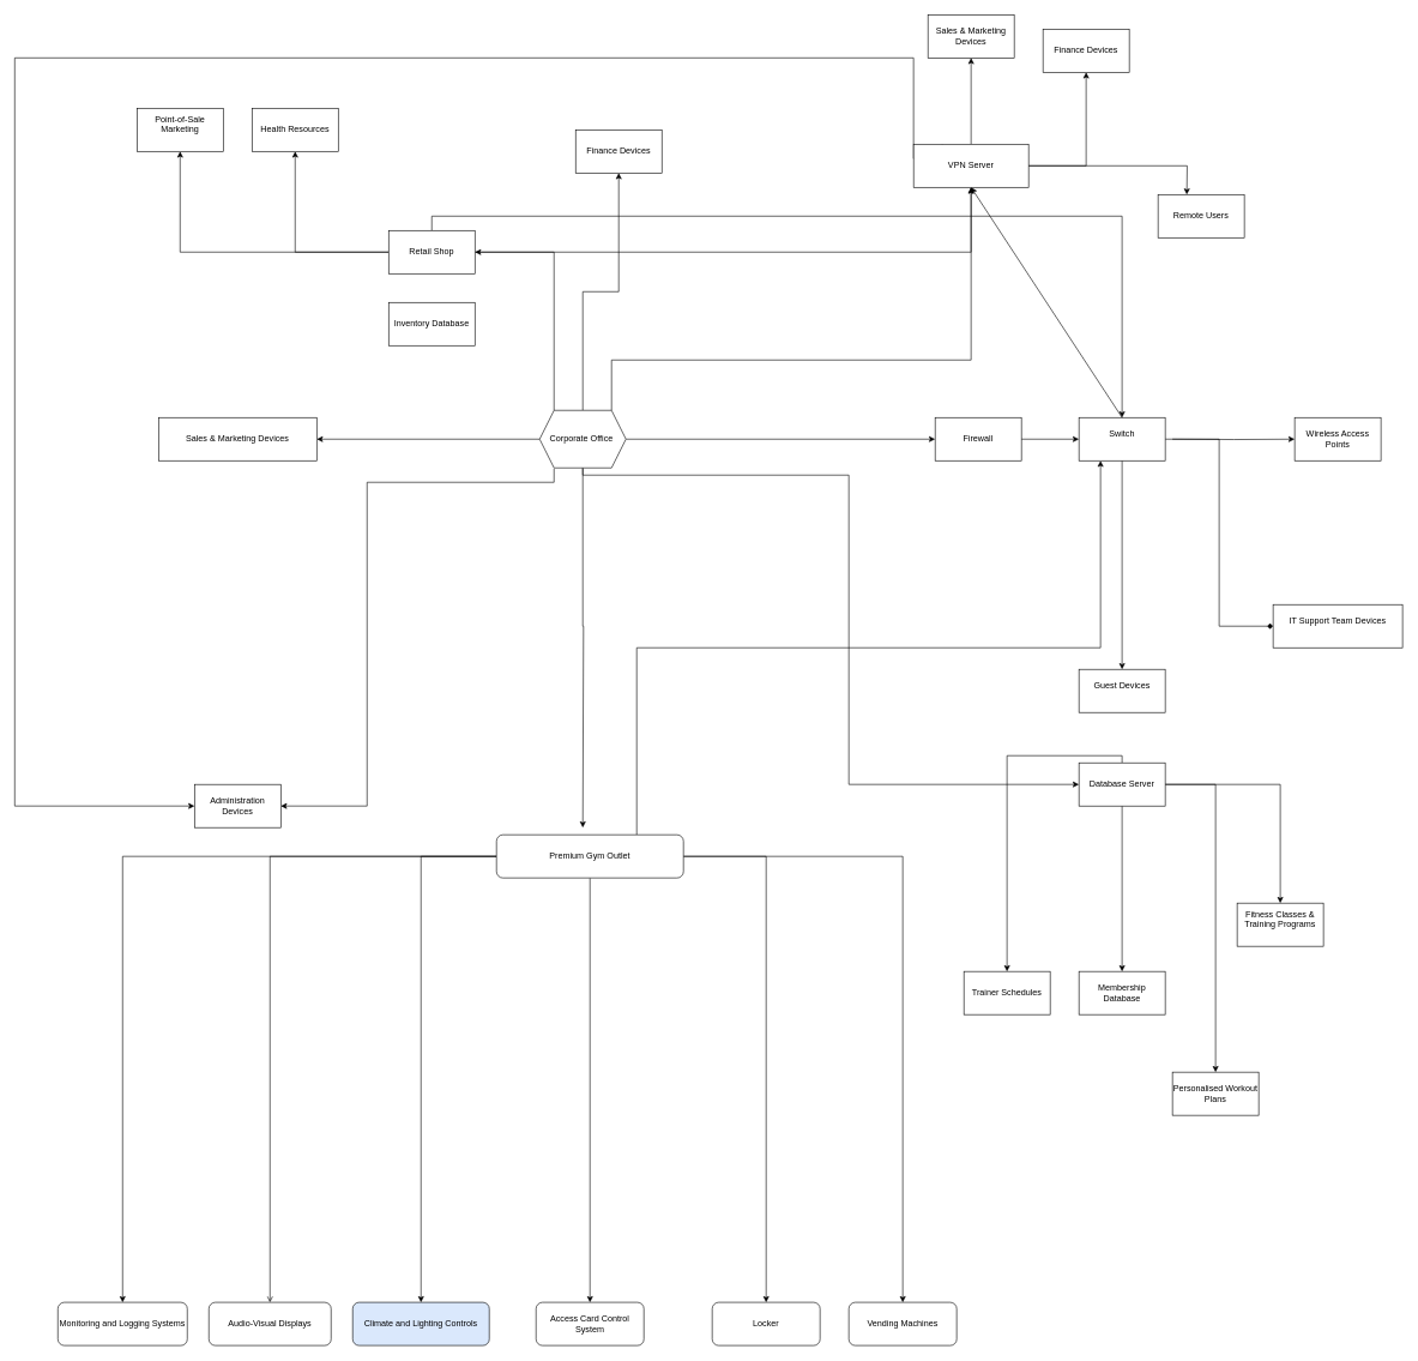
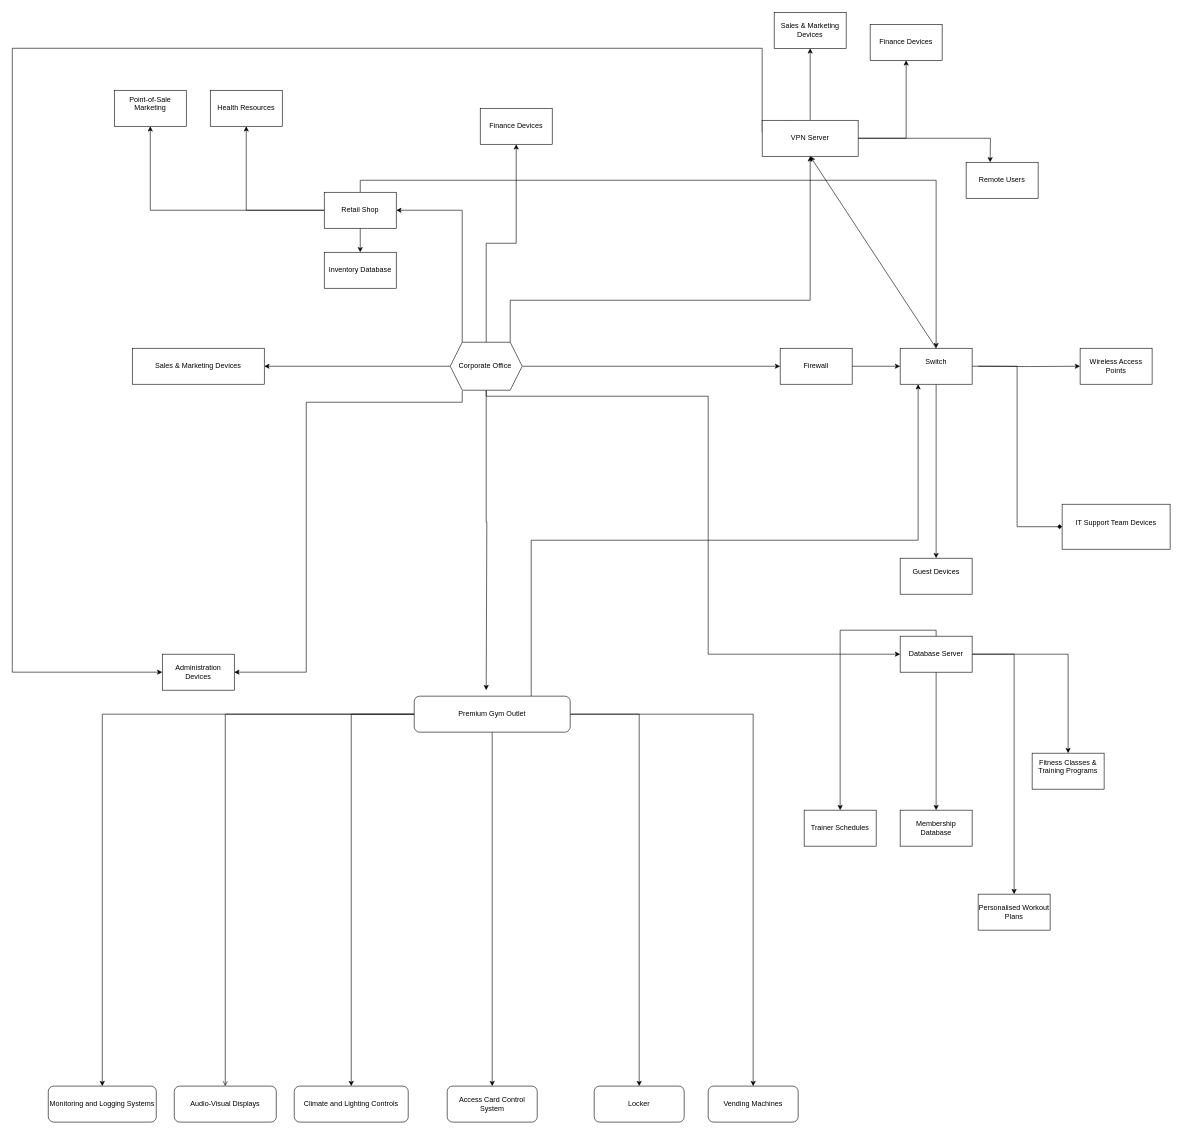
- <mxCell id="22" value="" style="edgeStyle=orthogonalEdgeStyle;rounded=0;orthogonalLoop=1;jettySize=auto;html=1;" edge="1" parent="1" source="24" target="18"><mxGeometry relative="1" as="geometry" /></mxCell>
+ <mxCell id="22" value="" style="edgeStyle=orthogonalEdgeStyle;rounded=0;orthogonalLoop=1;jettySize=auto;html=1;" edge="1" parent="1" source="24" target="62"><mxGeometry relative="1" as="geometry" /></mxCell>
- <mxCell id="48" value="&lt;div&gt;IT Support Team Devices&lt;/div&gt;&lt;div&gt;&lt;br&gt;&lt;/div&gt;" style="whiteSpace=wrap;html=1;" vertex="1" parent="1"><mxGeometry x="1770" y="840" width="180" height="60" as="geometry" /></mxCell>
+ <mxCell id="48" value="&lt;div&gt;IT Support Team Devices&lt;/div&gt;&lt;div&gt;&lt;br&gt;&lt;/div&gt;" style="whiteSpace=wrap;html=1;" vertex="1" parent="1"><mxGeometry x="1770" y="840" width="180" height="75" as="geometry" /></mxCell>
- <mxCell id="56" value="Climate and Lighting Controls" style="rounded=1;whiteSpace=wrap;html=1;fillColor=#dae8fc;" vertex="1" parent="1"><mxGeometry x="490" y="1810" width="190" height="60" as="geometry" /></mxCell>
+ <mxCell id="56" value="Climate and Lighting Controls" style="rounded=1;whiteSpace=wrap;html=1;" vertex="1" parent="1"><mxGeometry x="490" y="1810" width="190" height="60" as="geometry" /></mxCell>
